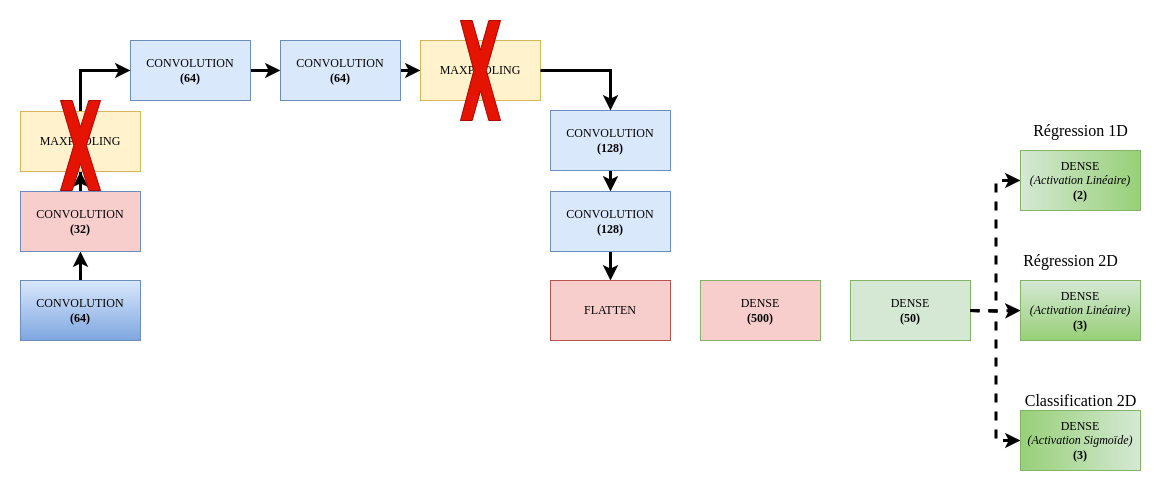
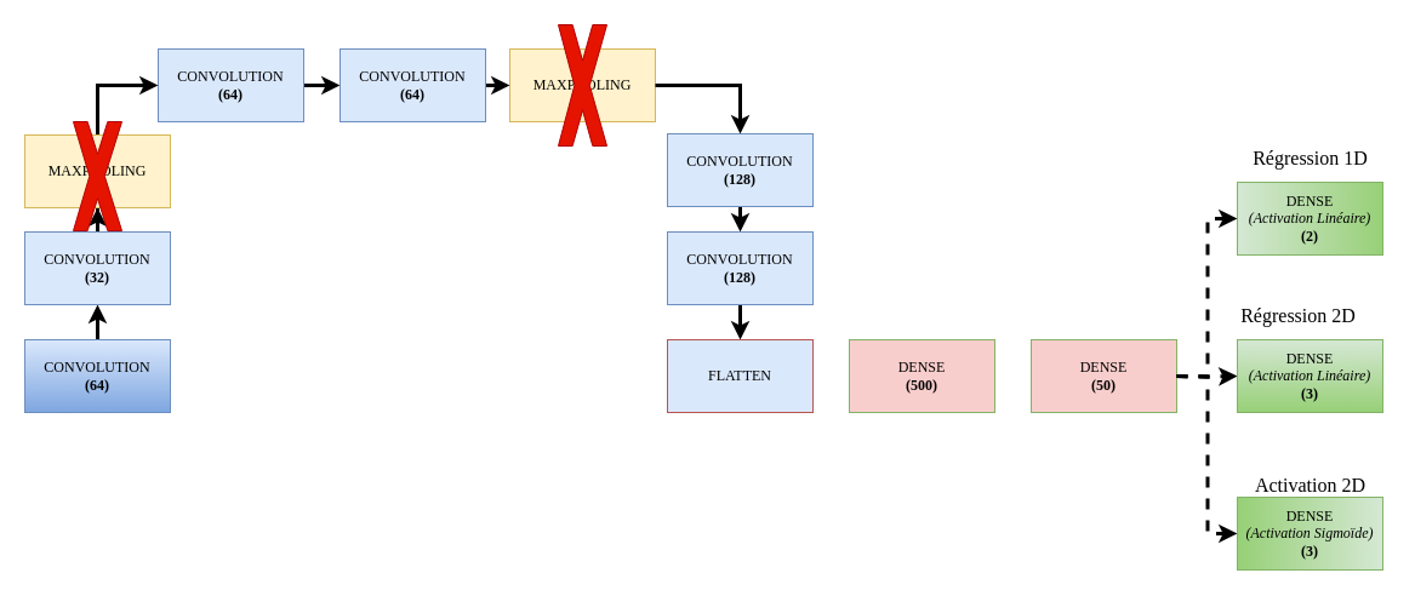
- <mxCell id="6" value="&lt;span style=&quot;font-family: &amp;#34;iwona&amp;#34;&quot;&gt;CONVOLUTION&lt;/span&gt;&lt;font face=&quot;Iwona&quot;&gt;&lt;br&gt;&lt;b&gt;(32)&lt;/b&gt;&lt;br&gt;&lt;/font&gt;" style="rounded=0;whiteSpace=wrap;html=1;rotation=0;fillColor=#f8cecc;strokeColor=#6c8ebf;" parent="1" vertex="1"><mxGeometry x="20" y="191" width="120" height="60" as="geometry" /></mxCell>
+ <mxCell id="6" value="&lt;span style=&quot;font-family: &amp;#34;iwona&amp;#34;&quot;&gt;CONVOLUTION&lt;/span&gt;&lt;font face=&quot;Iwona&quot;&gt;&lt;br&gt;&lt;b&gt;(32)&lt;/b&gt;&lt;br&gt;&lt;/font&gt;" style="rounded=0;whiteSpace=wrap;html=1;rotation=0;fillColor=#dae8fc;strokeColor=#6c8ebf;" parent="1" vertex="1"><mxGeometry x="20" y="191" width="120" height="60" as="geometry" /></mxCell>
- <mxCell id="17" value="&lt;font face=&quot;Iwona&quot;&gt;FLATTEN&lt;/font&gt;" style="rounded=0;whiteSpace=wrap;html=1;rotation=0;fillColor=#f8cecc;strokeColor=#b85450;" parent="1" vertex="1"><mxGeometry x="550" y="280" width="120" height="60" as="geometry" /></mxCell>
+ <mxCell id="17" value="&lt;font face=&quot;Iwona&quot;&gt;FLATTEN&lt;/font&gt;" style="rounded=0;whiteSpace=wrap;html=1;rotation=0;fillColor=#dae8fc;strokeColor=#b85450;" parent="1" vertex="1"><mxGeometry x="550" y="280" width="120" height="60" as="geometry" /></mxCell>
- <mxCell id="16" value="&lt;font face=&quot;Iwona&quot;&gt;DENSE&lt;br&gt;&lt;/font&gt;&lt;b style=&quot;font-family: &amp;#34;iwona&amp;#34;&quot;&gt;(50)&lt;/b&gt;&lt;font face=&quot;Iwona&quot;&gt;&lt;br&gt;&lt;/font&gt;" style="rounded=0;whiteSpace=wrap;html=1;rotation=0;fillColor=#d5e8d4;strokeColor=#82b366;" parent="1" vertex="1"><mxGeometry x="850" y="280" width="120" height="60" as="geometry" /></mxCell>
+ <mxCell id="16" value="&lt;font face=&quot;Iwona&quot;&gt;DENSE&lt;br&gt;&lt;/font&gt;&lt;b style=&quot;font-family: &amp;#34;iwona&amp;#34;&quot;&gt;(50)&lt;/b&gt;&lt;font face=&quot;Iwona&quot;&gt;&lt;br&gt;&lt;/font&gt;" style="rounded=0;whiteSpace=wrap;html=1;rotation=0;fillColor=#f8cecc;strokeColor=#82b366;" parent="1" vertex="1"><mxGeometry x="850" y="280" width="120" height="60" as="geometry" /></mxCell>
- <mxCell id="31" value="&lt;font face=&quot;Iwona&quot; style=&quot;font-size: 16px&quot;&gt;Classification 2D&lt;/font&gt;" style="text;html=1;align=center;verticalAlign=middle;resizable=0;points=[];autosize=1;" vertex="1" parent="1"><mxGeometry x="1015" y="390" width="130" height="20" as="geometry" /></mxCell>
+ <mxCell id="31" value="&lt;font face=&quot;Iwona&quot; style=&quot;font-size: 16px&quot;&gt;Activation 2D&lt;/font&gt;" style="text;html=1;align=center;verticalAlign=middle;resizable=0;points=[];autosize=1;" vertex="1" parent="1"><mxGeometry x="1015" y="390" width="130" height="20" as="geometry" /></mxCell>
